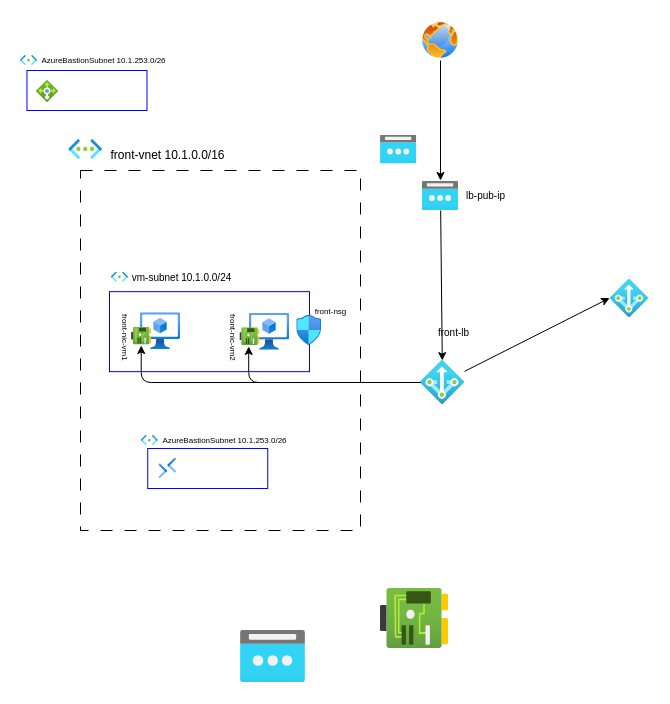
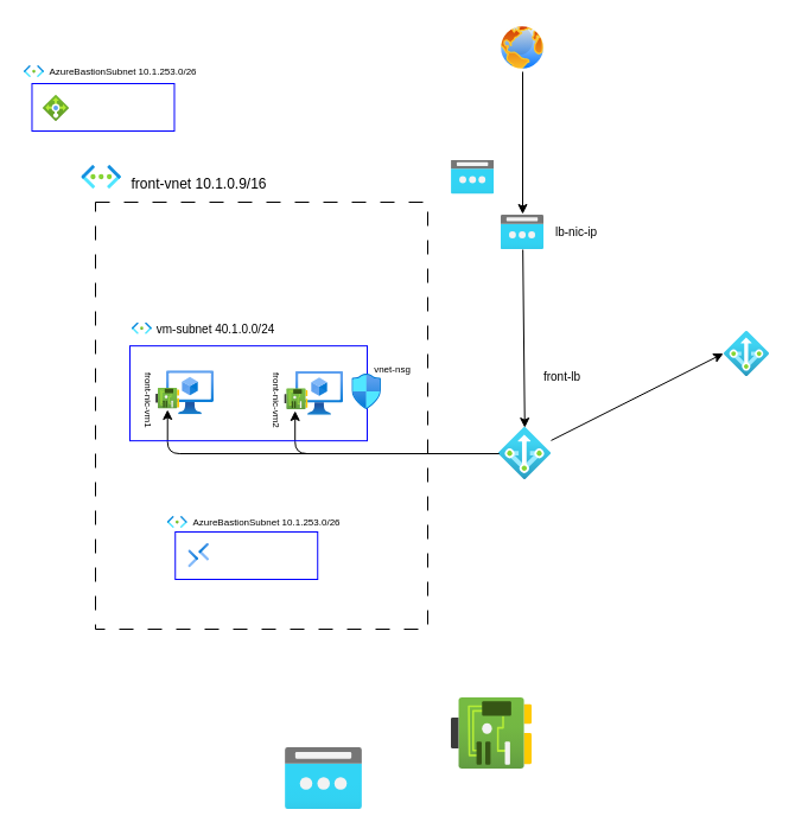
- <mxCell id="8" value="front-vnet 10.1.0.0/16" style="text;html=1;align=center;verticalAlign=middle;resizable=0;points=[];autosize=1;strokeColor=none;fillColor=none;" vertex="1" parent="1"><mxGeometry x="97.47" y="140" width="140" height="30" as="geometry" /></mxCell>
+ <mxCell id="8" value="front-vnet 10.1.0.9/16" style="text;html=1;align=center;verticalAlign=middle;resizable=0;points=[];autosize=1;strokeColor=none;fillColor=none;" vertex="1" parent="1"><mxGeometry x="97.47" y="140" width="140" height="30" as="geometry" /></mxCell>
- <mxCell id="9" value="lb-pub-ip" style="text;html=1;align=center;verticalAlign=middle;resizable=0;points=[];autosize=1;strokeColor=none;fillColor=none;fontSize=10;" vertex="1" parent="1"><mxGeometry x="454.5" y="180.18" width="60" height="30" as="geometry" /></mxCell>
+ <mxCell id="9" value="lb-nic-ip" style="text;html=1;align=center;verticalAlign=middle;resizable=0;points=[];autosize=1;strokeColor=none;fillColor=none;fontSize=10;" vertex="1" parent="1"><mxGeometry x="454.5" y="180.18" width="60" height="30" as="geometry" /></mxCell>
- <mxCell id="38" value="vm-subnet 10.1.0.0/24" style="text;html=1;align=center;verticalAlign=middle;resizable=0;points=[];autosize=1;strokeColor=none;fillColor=none;fontSize=10;" vertex="1" parent="36"><mxGeometry x="10.08" width="120" height="30" as="geometry" /></mxCell>
+ <mxCell id="38" value="vm-subnet 40.1.0.0/24" style="text;html=1;align=center;verticalAlign=middle;resizable=0;points=[];autosize=1;strokeColor=none;fillColor=none;fontSize=10;" vertex="1" parent="36"><mxGeometry x="10.08" width="120" height="30" as="geometry" /></mxCell>
- <mxCell id="35" value="&lt;font style=&quot;font-size: 8px;&quot;&gt;front-nsg&lt;/font&gt;" style="text;html=1;align=center;verticalAlign=middle;resizable=0;points=[];autosize=1;strokeColor=none;fillColor=none;" vertex="1" parent="33"><mxGeometry x="3.71" width="60" height="30" as="geometry" /></mxCell>
+ <mxCell id="35" value="&lt;font style=&quot;font-size: 8px;&quot;&gt;vnet-nsg&lt;/font&gt;" style="text;html=1;align=center;verticalAlign=middle;resizable=0;points=[];autosize=1;strokeColor=none;fillColor=none;" vertex="1" parent="33"><mxGeometry x="3.71" width="60" height="30" as="geometry" /></mxCell>
- <mxCell id="16" value="front-lb" style="text;html=1;align=center;verticalAlign=middle;resizable=0;points=[];autosize=1;strokeColor=none;fillColor=none;fontSize=10;" vertex="1" parent="1"><mxGeometry x="428" y="317" width="50" height="30" as="geometry" /></mxCell>
+ <mxCell id="16" value="front-lb" style="text;html=1;align=center;verticalAlign=middle;resizable=0;points=[];autosize=1;strokeColor=none;fillColor=none;fontSize=10;" vertex="1" parent="1"><mxGeometry x="448" y="302" width="50" height="30" as="geometry" /></mxCell>
